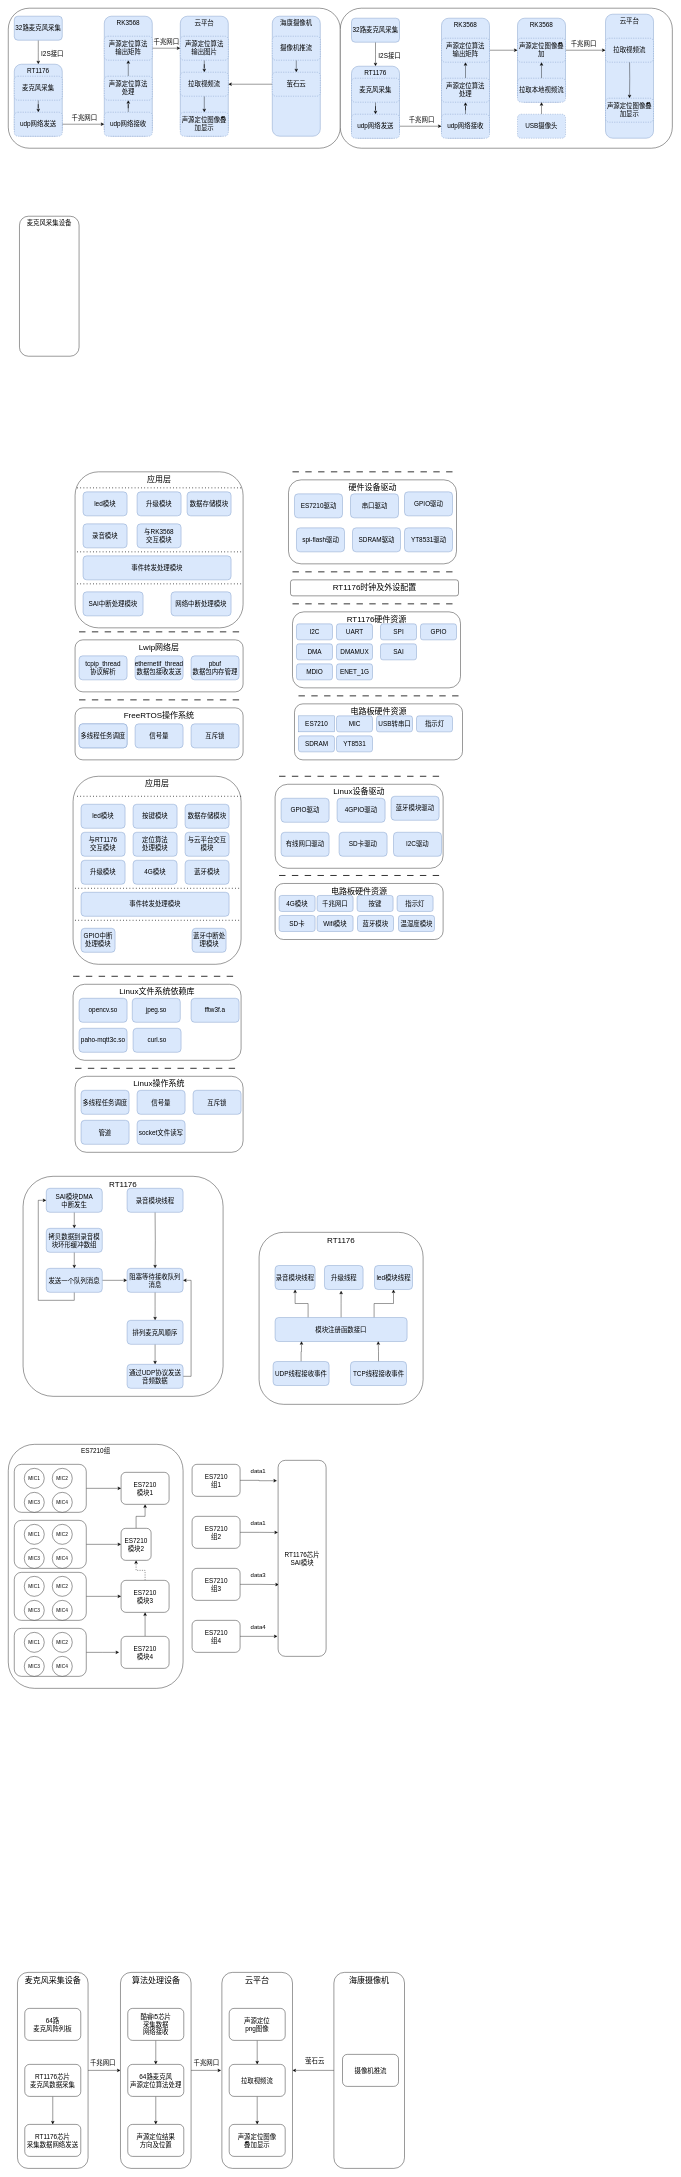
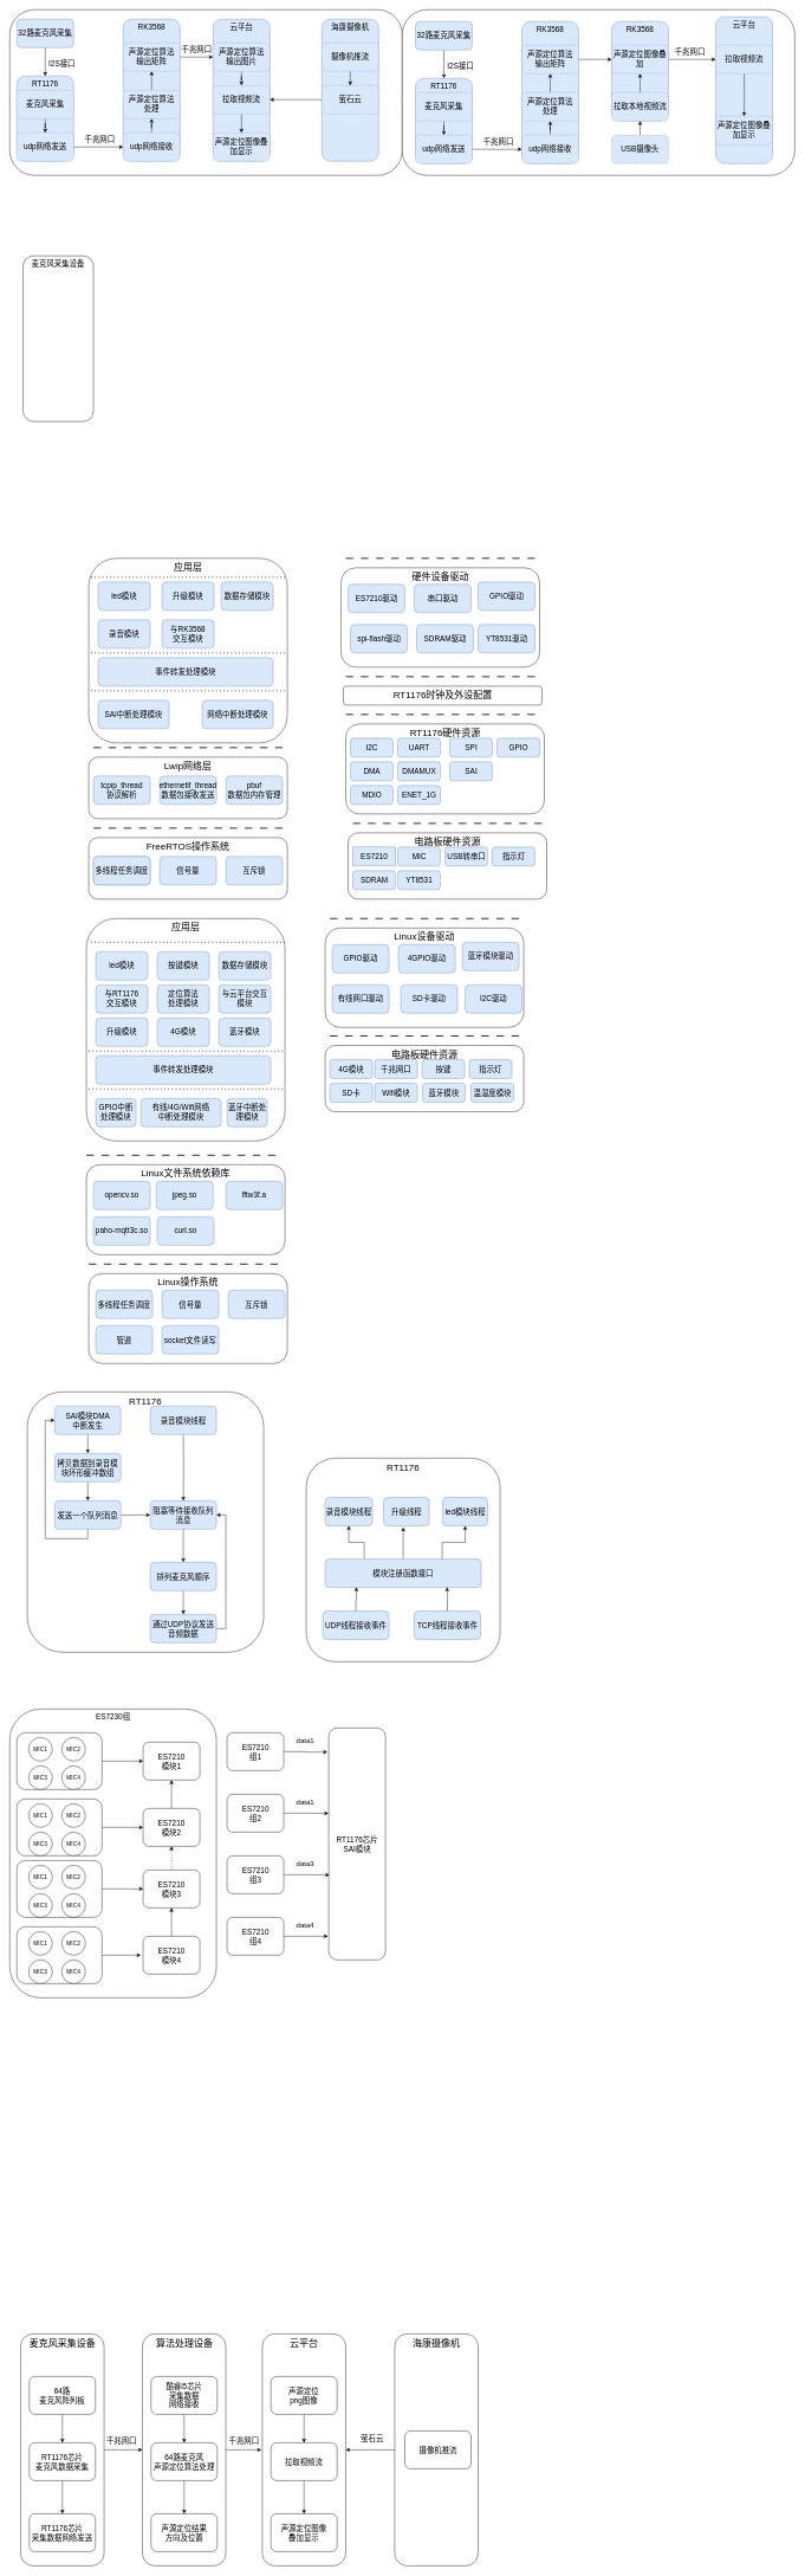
+ <mxCell id="120" value="&lt;font style=&quot;font-size: 16px;&quot;&gt;有线/4G/Wifi网络&lt;br&gt;中断处理模块&lt;/font&gt;" style="rounded=1;whiteSpace=wrap;html=1;fillColor=#dae8fc;strokeColor=#6c8ebf;" parent="1" vertex="1"><mxGeometry x="297" y="2320" width="170" height="60" as="geometry" /></mxCell>
- <mxCell id="2" value="&lt;span style=&quot;font-size: 16px;&quot;&gt;ES7210组&lt;br&gt;&lt;/span&gt;" style="rounded=1;whiteSpace=wrap;html=1;verticalAlign=top;" vertex="1" parent="1"><mxGeometry x="20" y="3610" width="437" height="610" as="geometry" /></mxCell>
+ <mxCell id="2" value="&lt;span style=&quot;font-size: 16px;&quot;&gt;ES7230组&lt;br&gt;&lt;/span&gt;" style="rounded=1;whiteSpace=wrap;html=1;verticalAlign=top;" vertex="1" parent="1"><mxGeometry x="20" y="3610" width="437" height="610" as="geometry" /></mxCell>
- <mxCell id="201" value="&lt;span style=&quot;font-size: 16px;&quot;&gt;ES7210&lt;br&gt;模块2&lt;br&gt;&lt;/span&gt;" style="rounded=1;whiteSpace=wrap;html=1;verticalAlign=middle;" parent="1" vertex="1"><mxGeometry x="302" y="3820" width="75" height="80" as="geometry" /></mxCell>
+ <mxCell id="201" value="&lt;span style=&quot;font-size: 16px;&quot;&gt;ES7210&lt;br&gt;模块2&lt;br&gt;&lt;/span&gt;" style="rounded=1;whiteSpace=wrap;html=1;verticalAlign=middle;" parent="1" vertex="1"><mxGeometry x="302" y="3820" width="120" height="80" as="geometry" /></mxCell>
+ <mxCell id="227" style="edgeStyle=orthogonalEdgeStyle;rounded=0;orthogonalLoop=1;jettySize=auto;html=1;" edge="1" parent="1" source="228" target="230"><mxGeometry relative="1" as="geometry" /></mxCell>
